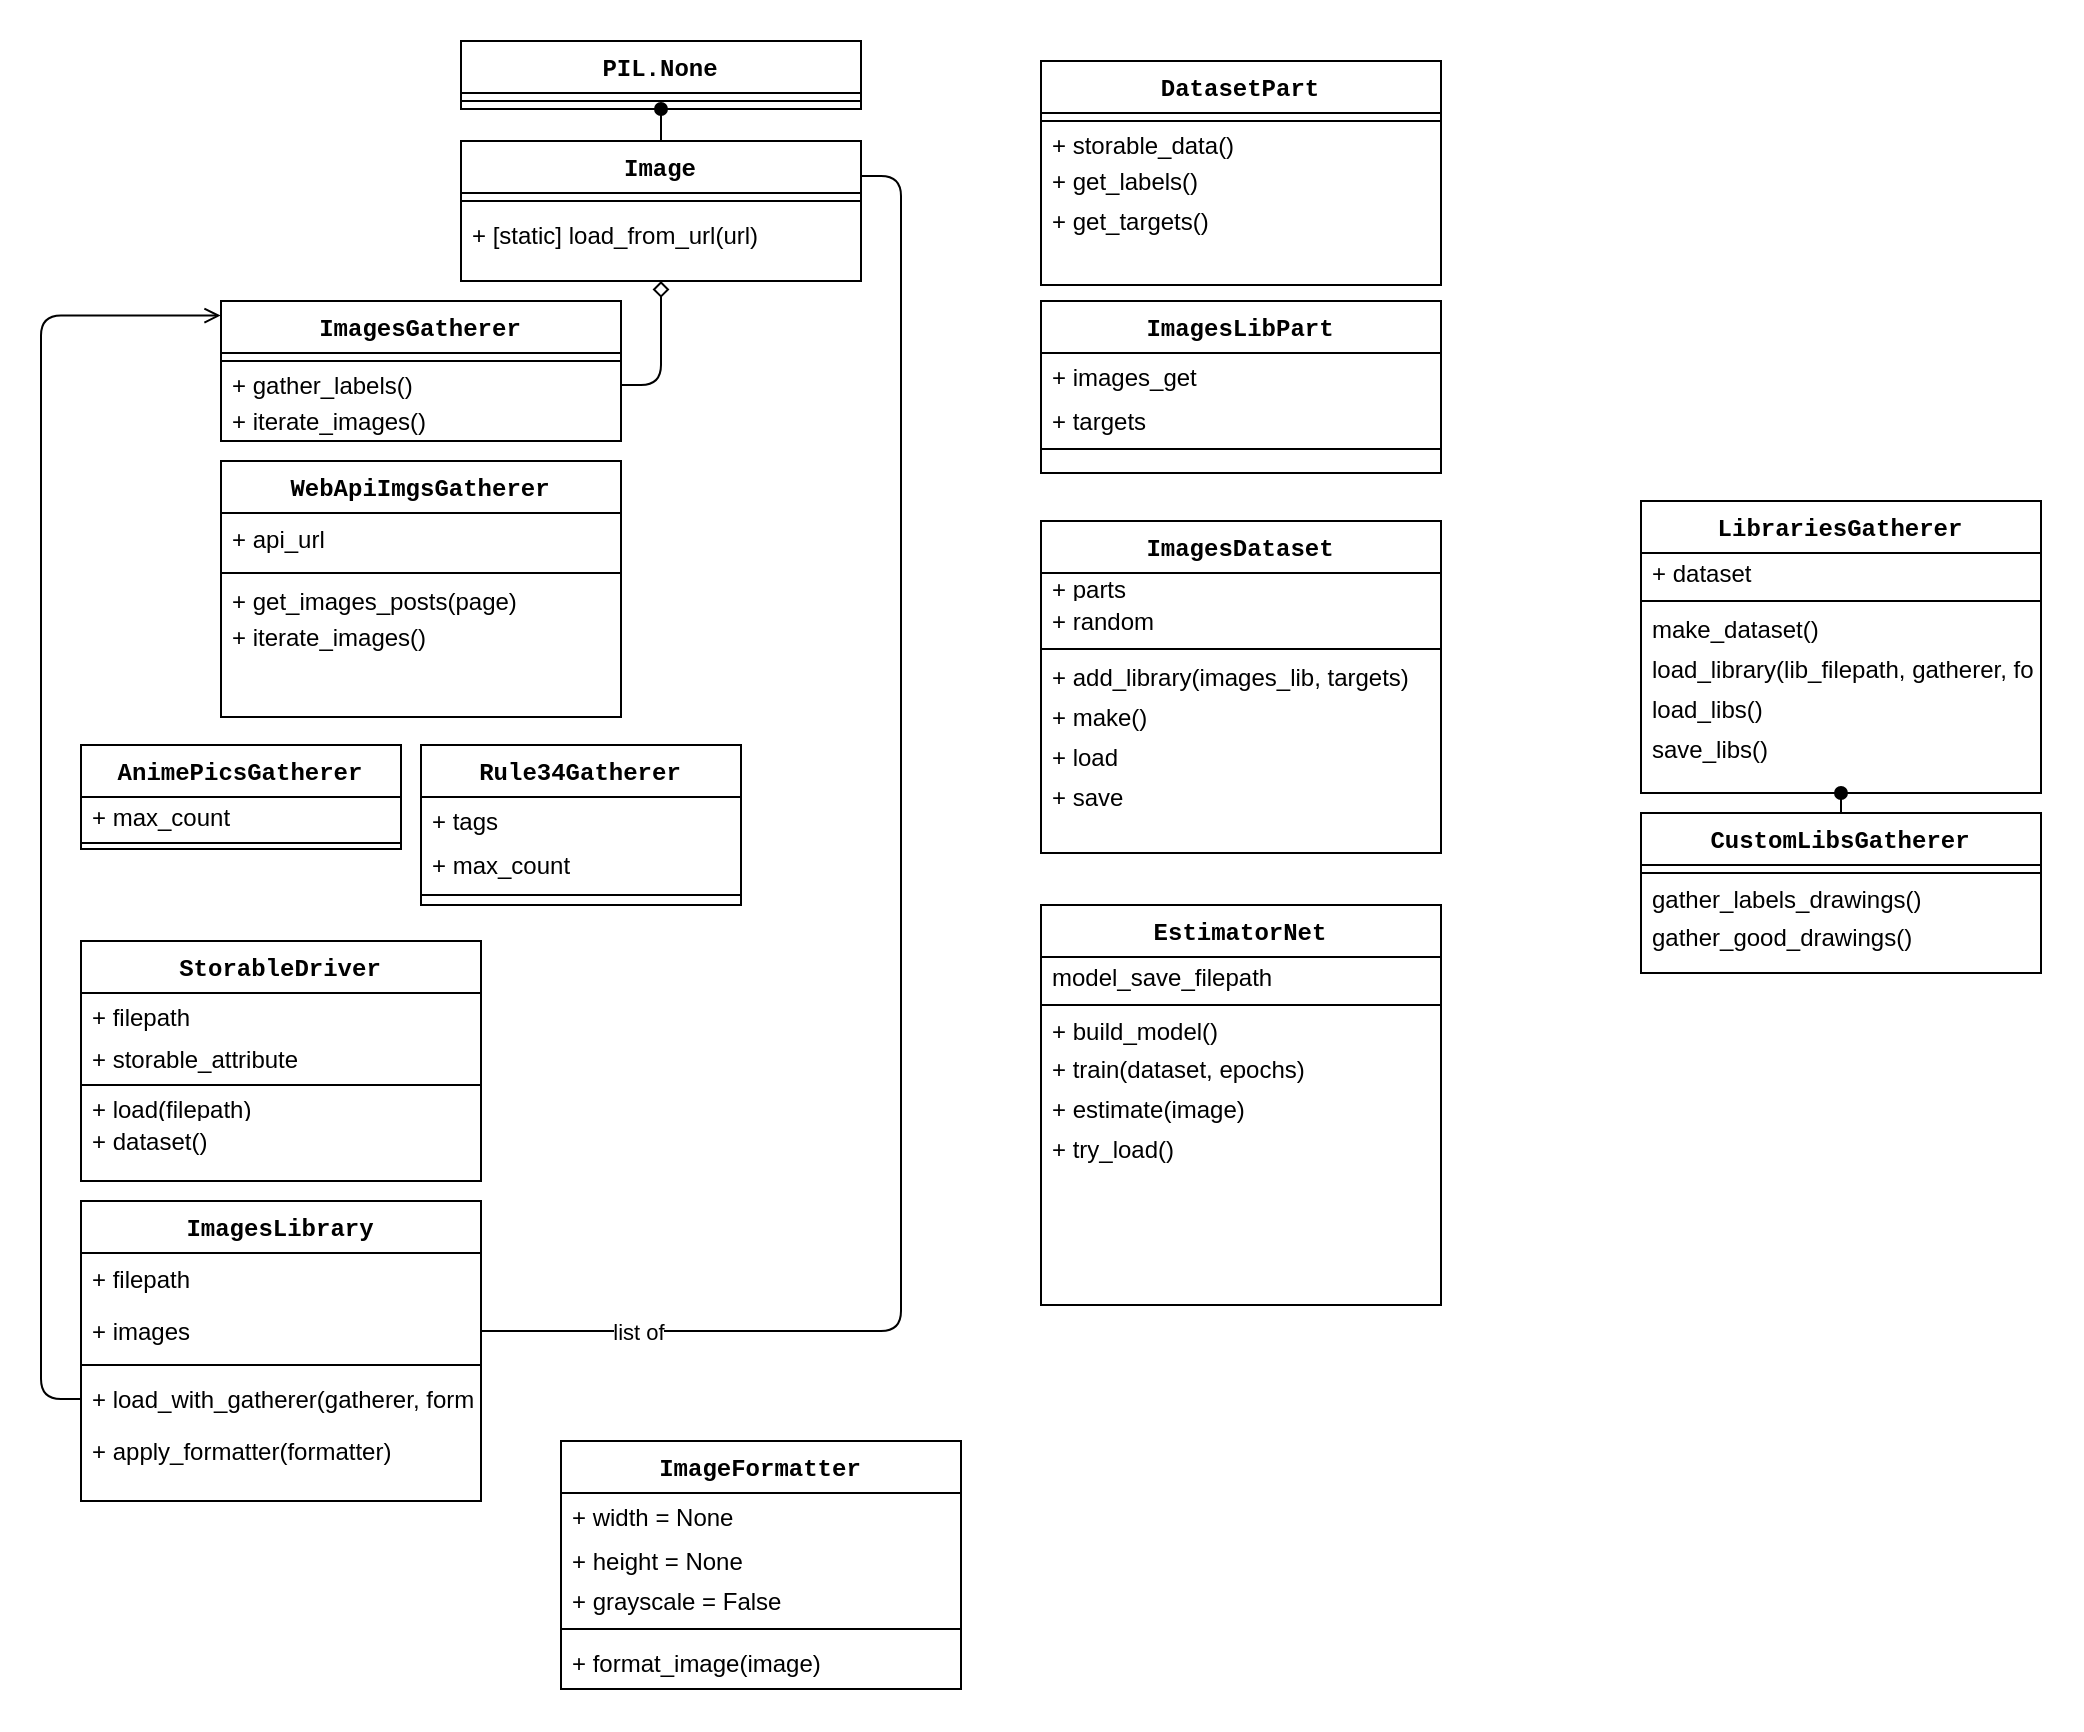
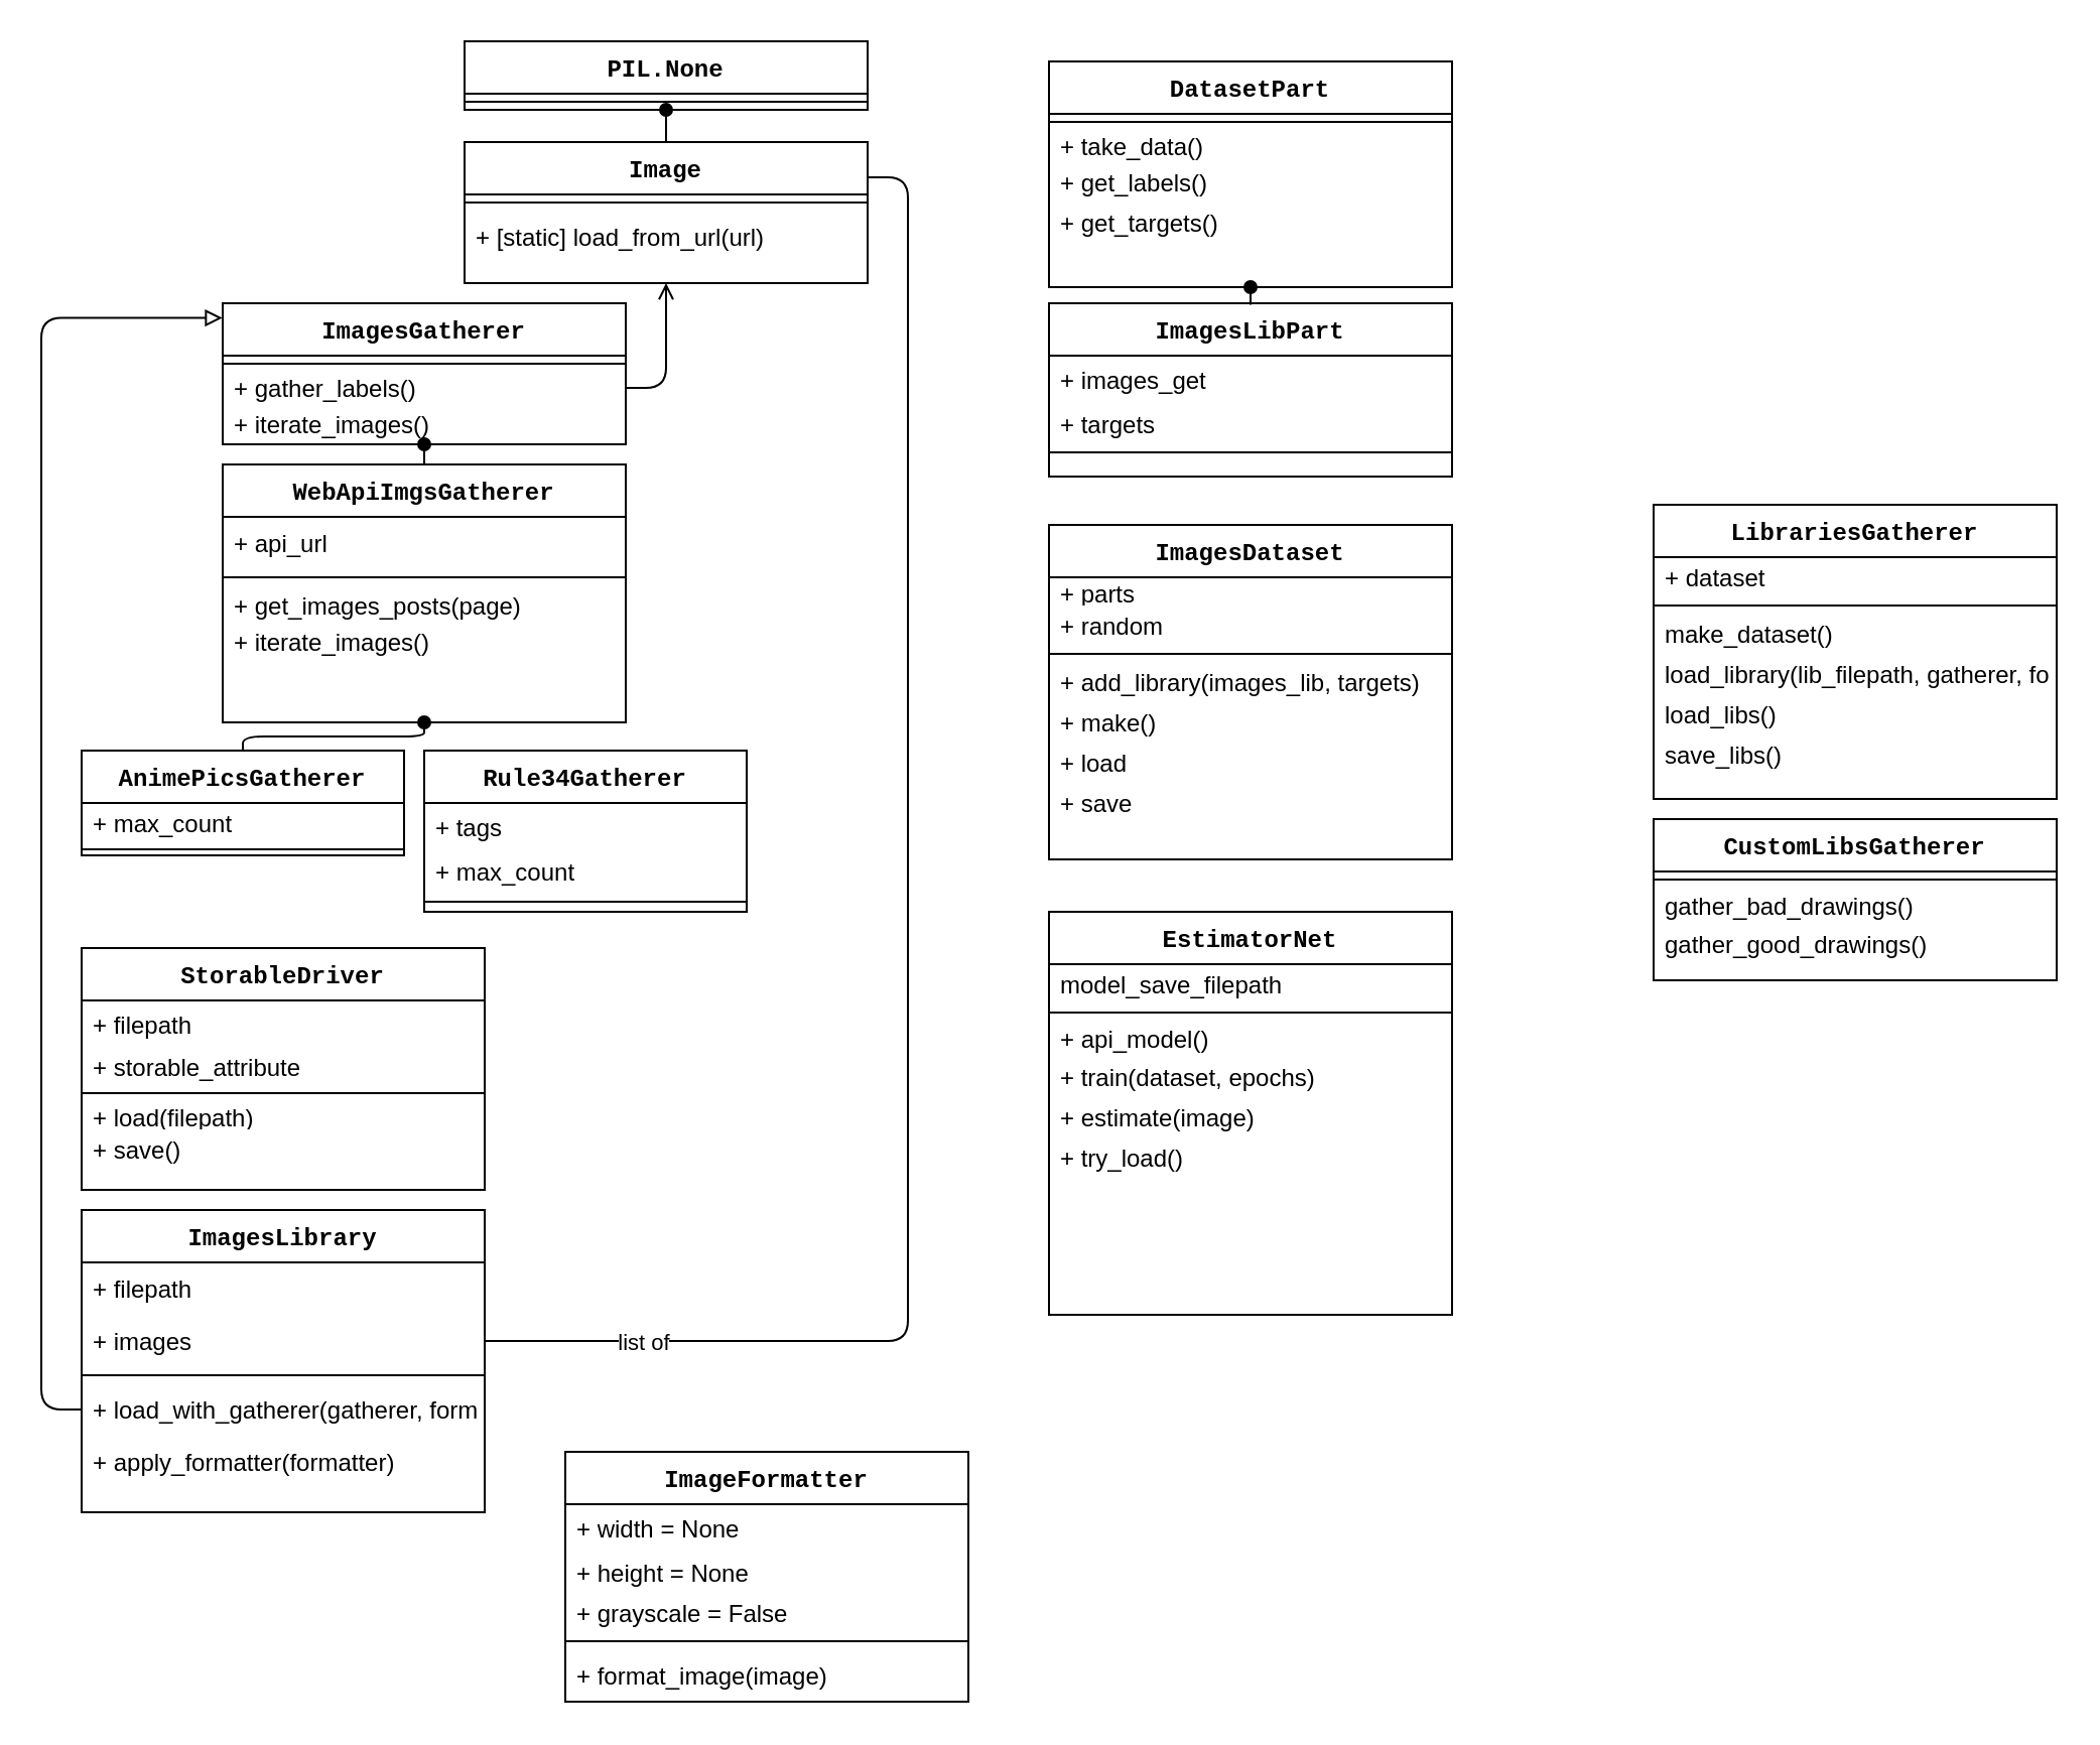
- <mxCell id="53" value="+ storable_data()" style="text;strokeColor=none;fillColor=none;align=left;verticalAlign=middle;spacingLeft=4;spacingRight=4;overflow=hidden;rotatable=0;points=[[0,0.5],[1,0.5]];portConstraint=eastwest;" parent="51" vertex="1"><mxGeometry y="34" width="200" height="16" as="geometry" /></mxCell>
+ <mxCell id="53" value="+ take_data()" style="text;strokeColor=none;fillColor=none;align=left;verticalAlign=middle;spacingLeft=4;spacingRight=4;overflow=hidden;rotatable=0;points=[[0,0.5],[1,0.5]];portConstraint=eastwest;" parent="51" vertex="1"><mxGeometry y="34" width="200" height="16" as="geometry" /></mxCell>
+ <mxCell id="56" style="edgeStyle=orthogonalEdgeStyle;html=1;entryX=0.5;entryY=1;entryDx=0;entryDy=0;endArrow=oval;endFill=1;" parent="1" source="57" target="51" edge="1"><mxGeometry relative="1" as="geometry" /></mxCell>
- <mxCell id="43" style="edgeStyle=elbowEdgeStyle;html=1;entryX=0.5;entryY=1;entryDx=0;entryDy=0;endArrow=diamond;endFill=0;verticalAlign=middle;" parent="1" source="41" target="18" edge="1"><mxGeometry relative="1" as="geometry"><Array as="points"><mxPoint x="330" y="170" /></Array></mxGeometry></mxCell>
+ <mxCell id="43" style="edgeStyle=elbowEdgeStyle;html=1;entryX=0.5;entryY=1;entryDx=0;entryDy=0;endArrow=open;endFill=0;verticalAlign=middle;" parent="1" source="41" target="18" edge="1"><mxGeometry relative="1" as="geometry"><Array as="points"><mxPoint x="330" y="170" /></Array></mxGeometry></mxCell>
- <mxCell id="16" style="edgeStyle=elbowEdgeStyle;html=1;entryX=-0.001;entryY=0.104;entryDx=0;entryDy=0;endArrow=open;endFill=0;exitX=0;exitY=0.5;exitDx=0;exitDy=0;verticalAlign=middle;entryPerimeter=0;" parent="1" source="6" target="39" edge="1"><mxGeometry relative="1" as="geometry"><Array as="points"><mxPoint x="20" y="440" /></Array><mxPoint x="120" y="187.5" as="targetPoint" /></mxGeometry></mxCell>
+ <mxCell id="16" style="edgeStyle=elbowEdgeStyle;html=1;entryX=-0.001;entryY=0.104;entryDx=0;entryDy=0;endArrow=block;endFill=0;exitX=0;exitY=0.5;exitDx=0;exitDy=0;verticalAlign=middle;entryPerimeter=0;" parent="1" source="6" target="39" edge="1"><mxGeometry relative="1" as="geometry"><Array as="points"><mxPoint x="20" y="440" /></Array><mxPoint x="120" y="187.5" as="targetPoint" /></mxGeometry></mxCell>
+ <mxCell id="67" style="edgeStyle=elbowEdgeStyle;html=1;entryX=0.5;entryY=1;entryDx=0;entryDy=0;endArrow=oval;endFill=1;" parent="1" source="68" target="39" edge="1"><mxGeometry relative="1" as="geometry" /></mxCell>
+ <mxCell id="8" style="edgeStyle=elbowEdgeStyle;html=1;entryX=0.5;entryY=1;entryDx=0;entryDy=0;endArrow=oval;endFill=1;elbow=vertical;" parent="1" source="9" target="68" edge="1"><mxGeometry relative="1" as="geometry" /></mxCell>
- <mxCell id="80" style="edgeStyle=none;html=1;entryX=0.5;entryY=1;entryDx=0;entryDy=0;endArrow=oval;endFill=1;" parent="1" source="81" target="73" edge="1"><mxGeometry relative="1" as="geometry" /></mxCell>
- <mxCell id="83" value="gather_labels_drawings()" style="text;strokeColor=none;fillColor=none;align=left;verticalAlign=middle;spacingLeft=4;spacingRight=4;overflow=hidden;rotatable=0;points=[[0,0.5],[1,0.5]];portConstraint=eastwest;" parent="81" vertex="1"><mxGeometry y="34" width="200" height="18" as="geometry" /></mxCell>
+ <mxCell id="83" value="gather_bad_drawings()" style="text;strokeColor=none;fillColor=none;align=left;verticalAlign=middle;spacingLeft=4;spacingRight=4;overflow=hidden;rotatable=0;points=[[0,0.5],[1,0.5]];portConstraint=eastwest;" parent="81" vertex="1"><mxGeometry y="34" width="200" height="18" as="geometry" /></mxCell>
- <mxCell id="47" value="+ build_model()" style="text;strokeColor=none;fillColor=none;align=left;verticalAlign=middle;spacingLeft=4;spacingRight=4;overflow=hidden;rotatable=0;points=[[0,0.5],[1,0.5]];portConstraint=eastwest;" parent="44" vertex="1"><mxGeometry y="54" width="200" height="18" as="geometry" /></mxCell>
+ <mxCell id="47" value="+ api_model()" style="text;strokeColor=none;fillColor=none;align=left;verticalAlign=middle;spacingLeft=4;spacingRight=4;overflow=hidden;rotatable=0;points=[[0,0.5],[1,0.5]];portConstraint=eastwest;" parent="44" vertex="1"><mxGeometry y="54" width="200" height="18" as="geometry" /></mxCell>
- <mxCell id="66" value="+ dataset()" style="text;strokeColor=none;fillColor=none;align=left;verticalAlign=middle;spacingLeft=4;spacingRight=4;overflow=hidden;rotatable=0;points=[[0,0.5],[1,0.5]];portConstraint=eastwest;" parent="61" vertex="1"><mxGeometry y="90" width="200" height="20" as="geometry" /></mxCell>
+ <mxCell id="66" value="+ save()" style="text;strokeColor=none;fillColor=none;align=left;verticalAlign=middle;spacingLeft=4;spacingRight=4;overflow=hidden;rotatable=0;points=[[0,0.5],[1,0.5]];portConstraint=eastwest;" parent="61" vertex="1"><mxGeometry y="90" width="200" height="20" as="geometry" /></mxCell>
